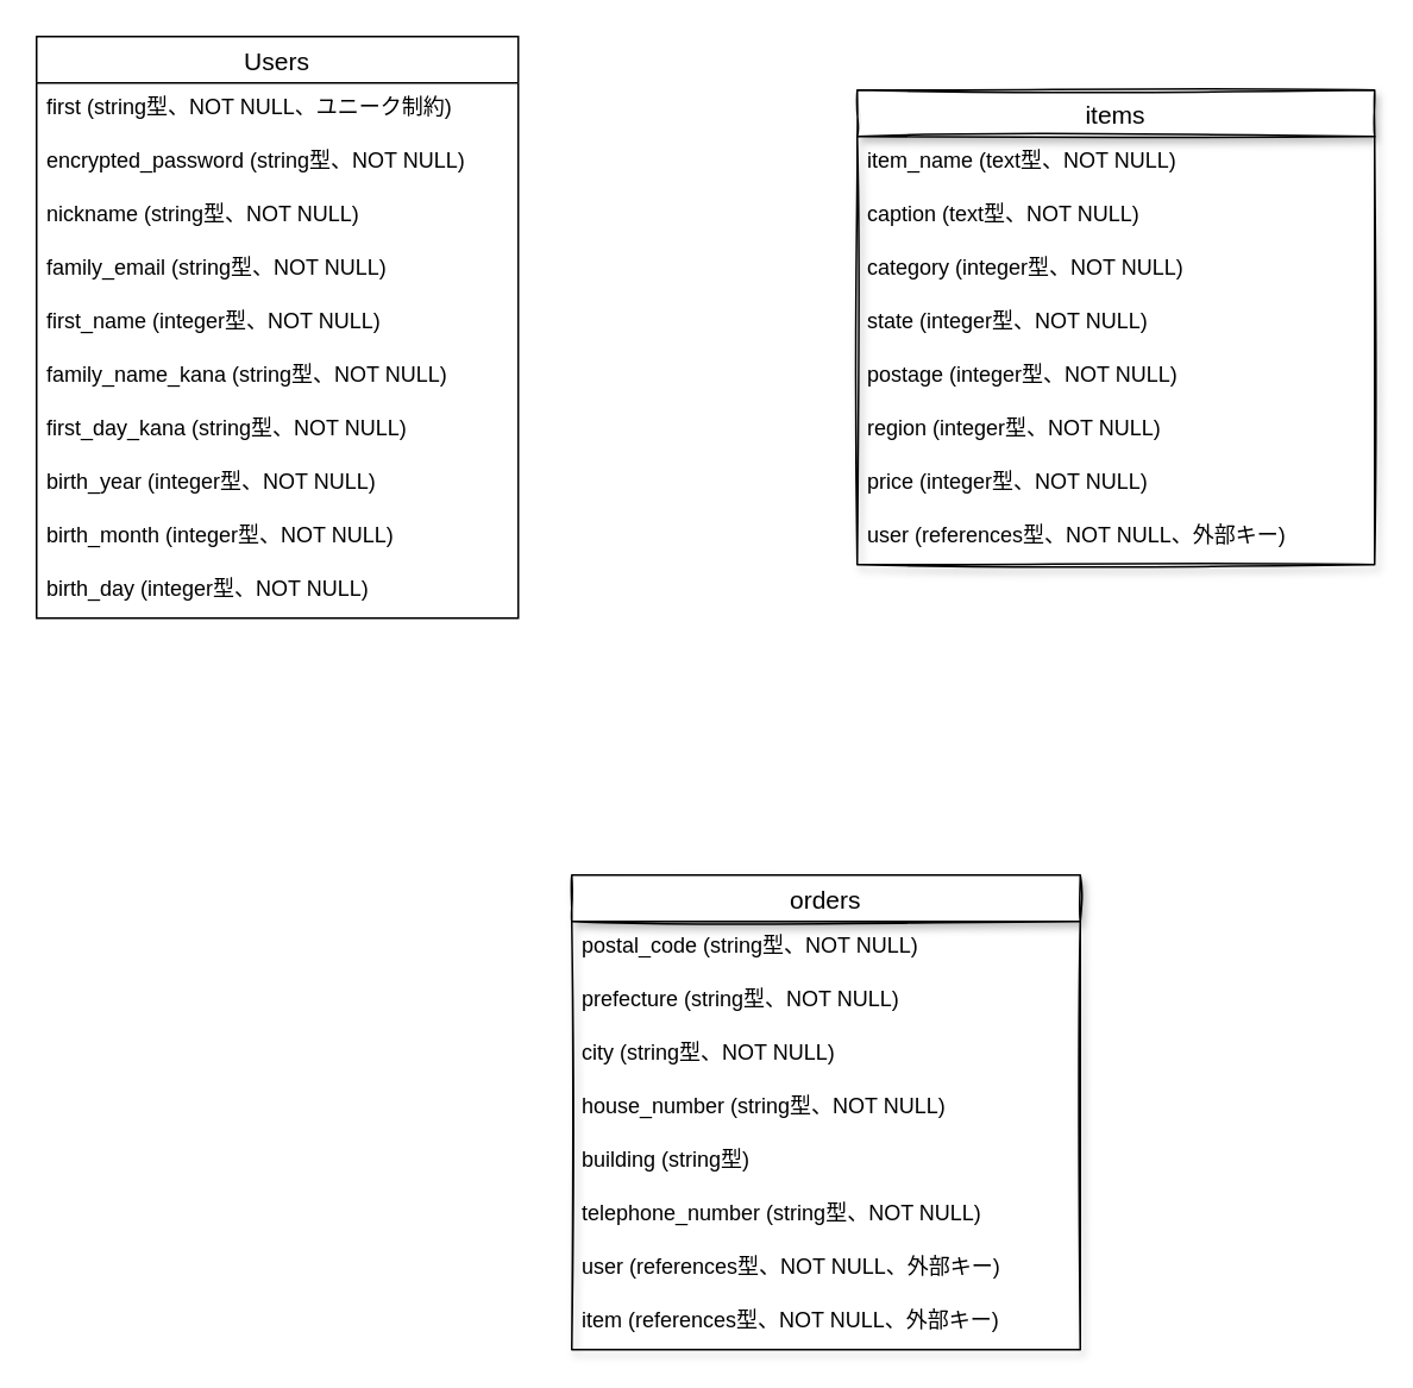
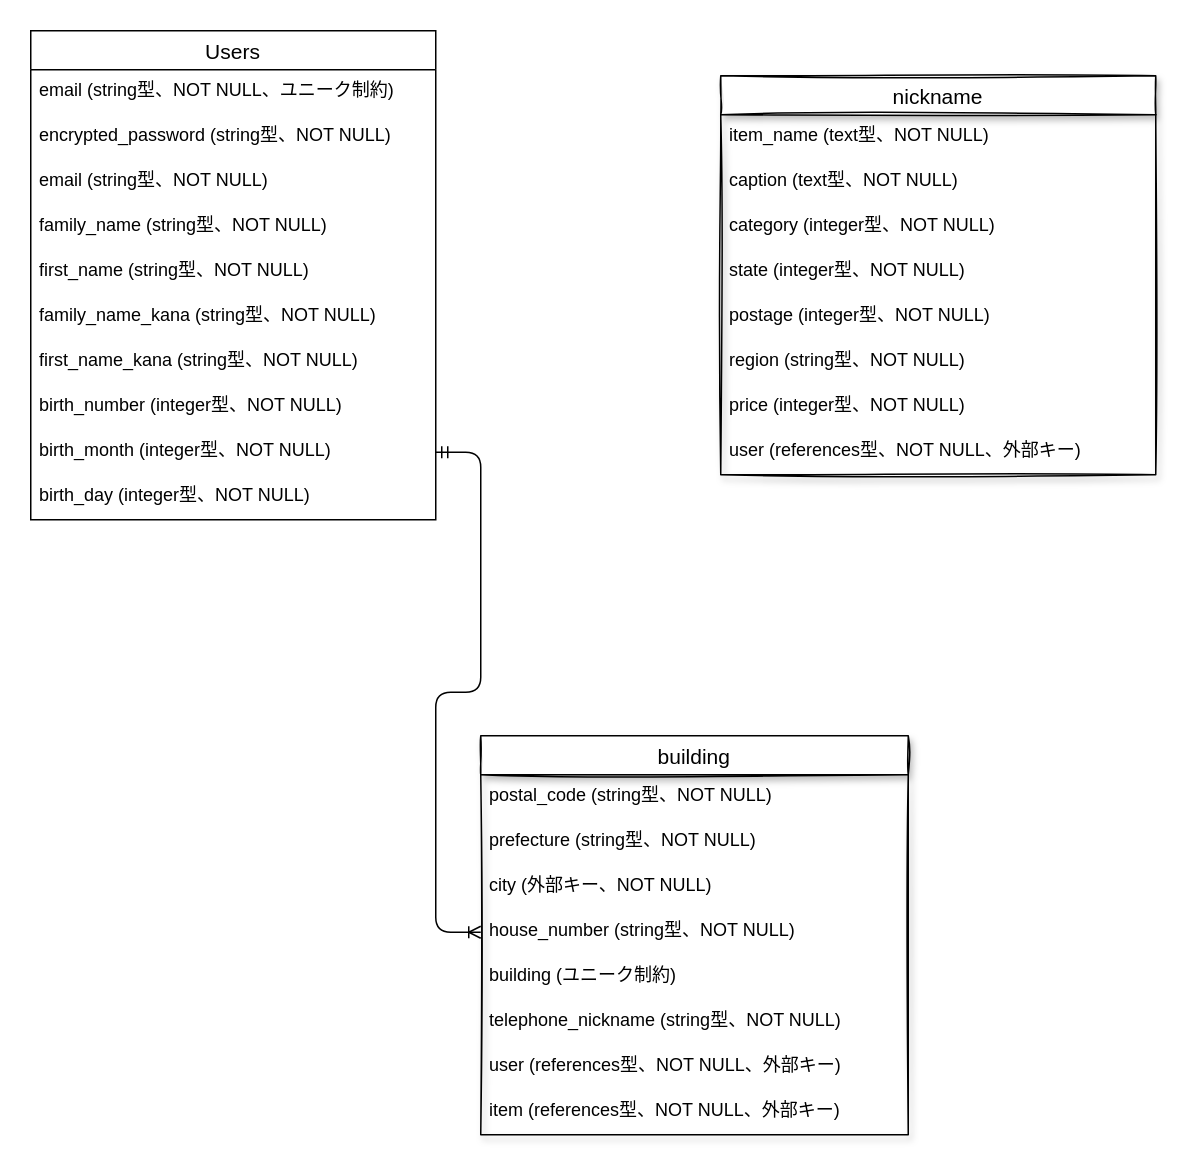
- <mxCell id="3" value="first (string型、NOT NULL、ユニーク制約)" style="text;strokeColor=none;fillColor=none;spacingLeft=4;spacingRight=4;overflow=hidden;rotatable=0;points=[[0,0.5],[1,0.5]];portConstraint=eastwest;fontSize=12;" vertex="1" parent="2"><mxGeometry y="26" width="270" height="30" as="geometry" /></mxCell>
+ <mxCell id="3" value="email (string型、NOT NULL、ユニーク制約)" style="text;strokeColor=none;fillColor=none;spacingLeft=4;spacingRight=4;overflow=hidden;rotatable=0;points=[[0,0.5],[1,0.5]];portConstraint=eastwest;fontSize=12;" vertex="1" parent="2"><mxGeometry y="26" width="270" height="30" as="geometry" /></mxCell>
- <mxCell id="13" value="items" style="swimlane;fontStyle=0;childLayout=stackLayout;horizontal=1;startSize=26;horizontalStack=0;resizeParent=1;resizeParentMax=0;resizeLast=0;collapsible=1;marginBottom=0;align=center;fontSize=14;shadow=1;sketch=1;" vertex="1" parent="1"><mxGeometry x="480" y="50" width="290" height="266" as="geometry" /></mxCell>
+ <mxCell id="13" value="nickname" style="swimlane;fontStyle=0;childLayout=stackLayout;horizontal=1;startSize=26;horizontalStack=0;resizeParent=1;resizeParentMax=0;resizeLast=0;collapsible=1;marginBottom=0;align=center;fontSize=14;shadow=1;sketch=1;" vertex="1" parent="1"><mxGeometry x="480" y="50" width="290" height="266" as="geometry" /></mxCell>
- <mxCell id="5" value="nickname (string型、NOT NULL)" style="text;strokeColor=none;fillColor=none;spacingLeft=4;spacingRight=4;overflow=hidden;rotatable=0;points=[[0,0.5],[1,0.5]];portConstraint=eastwest;fontSize=12;shadow=1;sketch=1;curveFitting=1;jiggle=2;" vertex="1" parent="2"><mxGeometry y="86" width="270" height="30" as="geometry" /></mxCell>
+ <mxCell id="5" value="email (string型、NOT NULL)" style="text;strokeColor=none;fillColor=none;spacingLeft=4;spacingRight=4;overflow=hidden;rotatable=0;points=[[0,0.5],[1,0.5]];portConstraint=eastwest;fontSize=12;shadow=1;sketch=1;curveFitting=1;jiggle=2;" vertex="1" parent="2"><mxGeometry y="86" width="270" height="30" as="geometry" /></mxCell>
- <mxCell id="6" value="family_email (string型、NOT NULL)" style="text;strokeColor=none;fillColor=none;spacingLeft=4;spacingRight=4;overflow=hidden;rotatable=0;points=[[0,0.5],[1,0.5]];portConstraint=eastwest;fontSize=12;shadow=1;sketch=1;curveFitting=1;jiggle=2;" vertex="1" parent="2"><mxGeometry y="116" width="270" height="30" as="geometry" /></mxCell>
+ <mxCell id="6" value="family_name (string型、NOT NULL)" style="text;strokeColor=none;fillColor=none;spacingLeft=4;spacingRight=4;overflow=hidden;rotatable=0;points=[[0,0.5],[1,0.5]];portConstraint=eastwest;fontSize=12;shadow=1;sketch=1;curveFitting=1;jiggle=2;" vertex="1" parent="2"><mxGeometry y="116" width="270" height="30" as="geometry" /></mxCell>
- <mxCell id="7" value="first_name (integer型、NOT NULL)" style="text;strokeColor=none;fillColor=none;spacingLeft=4;spacingRight=4;overflow=hidden;rotatable=0;points=[[0,0.5],[1,0.5]];portConstraint=eastwest;fontSize=12;shadow=1;sketch=1;curveFitting=1;jiggle=2;" vertex="1" parent="2"><mxGeometry y="146" width="270" height="30" as="geometry" /></mxCell>
+ <mxCell id="7" value="first_name (string型、NOT NULL)" style="text;strokeColor=none;fillColor=none;spacingLeft=4;spacingRight=4;overflow=hidden;rotatable=0;points=[[0,0.5],[1,0.5]];portConstraint=eastwest;fontSize=12;shadow=1;sketch=1;curveFitting=1;jiggle=2;" vertex="1" parent="2"><mxGeometry y="146" width="270" height="30" as="geometry" /></mxCell>
- <mxCell id="9" value="first_day_kana (string型、NOT NULL)" style="text;strokeColor=none;fillColor=none;spacingLeft=4;spacingRight=4;overflow=hidden;rotatable=0;points=[[0,0.5],[1,0.5]];portConstraint=eastwest;fontSize=12;shadow=1;sketch=1;curveFitting=1;jiggle=2;" vertex="1" parent="2"><mxGeometry y="206" width="270" height="30" as="geometry" /></mxCell>
+ <mxCell id="9" value="first_name_kana (string型、NOT NULL)" style="text;strokeColor=none;fillColor=none;spacingLeft=4;spacingRight=4;overflow=hidden;rotatable=0;points=[[0,0.5],[1,0.5]];portConstraint=eastwest;fontSize=12;shadow=1;sketch=1;curveFitting=1;jiggle=2;" vertex="1" parent="2"><mxGeometry y="206" width="270" height="30" as="geometry" /></mxCell>
- <mxCell id="19" value="region (integer型、NOT NULL)" style="text;strokeColor=none;fillColor=none;spacingLeft=4;spacingRight=4;overflow=hidden;rotatable=0;points=[[0,0.5],[1,0.5]];portConstraint=eastwest;fontSize=12;shadow=1;sketch=1;" vertex="1" parent="13"><mxGeometry y="176" width="290" height="30" as="geometry" /></mxCell>
+ <mxCell id="19" value="region (string型、NOT NULL)" style="text;strokeColor=none;fillColor=none;spacingLeft=4;spacingRight=4;overflow=hidden;rotatable=0;points=[[0,0.5],[1,0.5]];portConstraint=eastwest;fontSize=12;shadow=1;sketch=1;" vertex="1" parent="13"><mxGeometry y="176" width="290" height="30" as="geometry" /></mxCell>
- <mxCell id="10" value="birth_year (integer型、NOT NULL)" style="text;strokeColor=none;fillColor=none;spacingLeft=4;spacingRight=4;overflow=hidden;rotatable=0;points=[[0,0.5],[1,0.5]];portConstraint=eastwest;fontSize=12;shadow=1;sketch=1;curveFitting=1;jiggle=2;" vertex="1" parent="2"><mxGeometry y="236" width="270" height="30" as="geometry" /></mxCell>
+ <mxCell id="10" value="birth_number (integer型、NOT NULL)" style="text;strokeColor=none;fillColor=none;spacingLeft=4;spacingRight=4;overflow=hidden;rotatable=0;points=[[0,0.5],[1,0.5]];portConstraint=eastwest;fontSize=12;shadow=1;sketch=1;curveFitting=1;jiggle=2;" vertex="1" parent="2"><mxGeometry y="236" width="270" height="30" as="geometry" /></mxCell>
+ <mxCell id="31" value="" style="edgeStyle=entityRelationEdgeStyle;fontSize=12;html=1;endArrow=ERoneToMany;startArrow=ERmandOne;exitX=1;exitY=0.5;exitDx=0;exitDy=0;entryX=0;entryY=0.5;entryDx=0;entryDy=0;" edge="1" parent="1" source="11" target="26"><mxGeometry width="100" height="100" relative="1" as="geometry"><mxPoint x="400" y="660" as="sourcePoint" /><mxPoint x="690" y="570" as="targetPoint" /></mxGeometry></mxCell>
- <mxCell id="22" value="orders" style="swimlane;fontStyle=0;childLayout=stackLayout;horizontal=1;startSize=26;horizontalStack=0;resizeParent=1;resizeParentMax=0;resizeLast=0;collapsible=1;marginBottom=0;align=center;fontSize=14;shadow=1;sketch=1;" vertex="1" parent="1"><mxGeometry x="320" y="490" width="285" height="266" as="geometry" /></mxCell>
+ <mxCell id="22" value="building" style="swimlane;fontStyle=0;childLayout=stackLayout;horizontal=1;startSize=26;horizontalStack=0;resizeParent=1;resizeParentMax=0;resizeLast=0;collapsible=1;marginBottom=0;align=center;fontSize=14;shadow=1;sketch=1;" vertex="1" parent="1"><mxGeometry x="320" y="490" width="285" height="266" as="geometry" /></mxCell>
- <mxCell id="25" value="city (string型、NOT NULL)" style="text;strokeColor=none;fillColor=none;spacingLeft=4;spacingRight=4;overflow=hidden;rotatable=0;points=[[0,0.5],[1,0.5]];portConstraint=eastwest;fontSize=12;shadow=1;sketch=1;" vertex="1" parent="22"><mxGeometry y="86" width="285" height="30" as="geometry" /></mxCell>
+ <mxCell id="25" value="city (外部キー、NOT NULL)" style="text;strokeColor=none;fillColor=none;spacingLeft=4;spacingRight=4;overflow=hidden;rotatable=0;points=[[0,0.5],[1,0.5]];portConstraint=eastwest;fontSize=12;shadow=1;sketch=1;" vertex="1" parent="22"><mxGeometry y="86" width="285" height="30" as="geometry" /></mxCell>
- <mxCell id="27" value="building (string型)" style="text;strokeColor=none;fillColor=none;spacingLeft=4;spacingRight=4;overflow=hidden;rotatable=0;points=[[0,0.5],[1,0.5]];portConstraint=eastwest;fontSize=12;shadow=1;sketch=1;" vertex="1" parent="22"><mxGeometry y="146" width="285" height="30" as="geometry" /></mxCell>
+ <mxCell id="27" value="building (ユニーク制約)" style="text;strokeColor=none;fillColor=none;spacingLeft=4;spacingRight=4;overflow=hidden;rotatable=0;points=[[0,0.5],[1,0.5]];portConstraint=eastwest;fontSize=12;shadow=1;sketch=1;" vertex="1" parent="22"><mxGeometry y="146" width="285" height="30" as="geometry" /></mxCell>
- <mxCell id="28" value="telephone_number (string型、NOT NULL)" style="text;strokeColor=none;fillColor=none;spacingLeft=4;spacingRight=4;overflow=hidden;rotatable=0;points=[[0,0.5],[1,0.5]];portConstraint=eastwest;fontSize=12;shadow=1;sketch=1;" vertex="1" parent="22"><mxGeometry y="176" width="285" height="30" as="geometry" /></mxCell>
+ <mxCell id="28" value="telephone_nickname (string型、NOT NULL)" style="text;strokeColor=none;fillColor=none;spacingLeft=4;spacingRight=4;overflow=hidden;rotatable=0;points=[[0,0.5],[1,0.5]];portConstraint=eastwest;fontSize=12;shadow=1;sketch=1;" vertex="1" parent="22"><mxGeometry y="176" width="285" height="30" as="geometry" /></mxCell>
